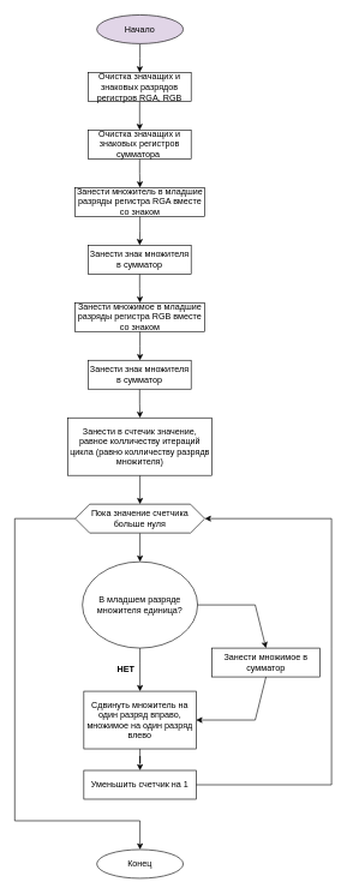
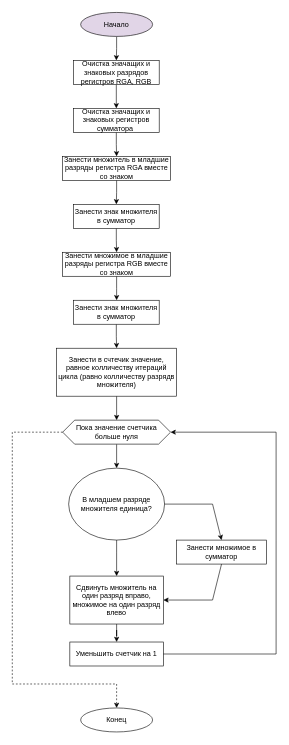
- <mxCell id="27" value="&lt;b&gt;НЕТ&lt;/b&gt;" style="text;html=1;align=center;verticalAlign=middle;resizable=0;points=[];autosize=1;strokeColor=none;fillColor=none;" parent="1" vertex="1"><mxGeometry x="154" y="920" width="40" height="20" as="geometry" /></mxCell>
- <mxCell id="30" value="" style="endArrow=classic;html=1;rounded=0;exitX=0;exitY=0.5;exitDx=0;exitDy=0;entryX=0.5;entryY=0;entryDx=0;entryDy=0;" parent="1" source="19" target="31" edge="1"><mxGeometry width="50" height="50" relative="1" as="geometry"><mxPoint x="-90" y="840" as="sourcePoint" /><mxPoint x="200" y="1140" as="targetPoint" /><Array as="points"><mxPoint x="20" y="720" /><mxPoint x="20" y="1140" /><mxPoint x="194" y="1140" /></Array></mxGeometry></mxCell>
+ <mxCell id="30" value="" style="endArrow=classic;html=1;rounded=0;exitX=0;exitY=0.5;exitDx=0;exitDy=0;entryX=0.5;entryY=0;entryDx=0;entryDy=0;dashed=1;" parent="1" source="19" target="31" edge="1"><mxGeometry width="50" height="50" relative="1" as="geometry"><mxPoint x="-90" y="840" as="sourcePoint" /><mxPoint x="200" y="1140" as="targetPoint" /><Array as="points"><mxPoint x="20" y="720" /><mxPoint x="20" y="1140" /><mxPoint x="194" y="1140" /></Array></mxGeometry></mxCell>
